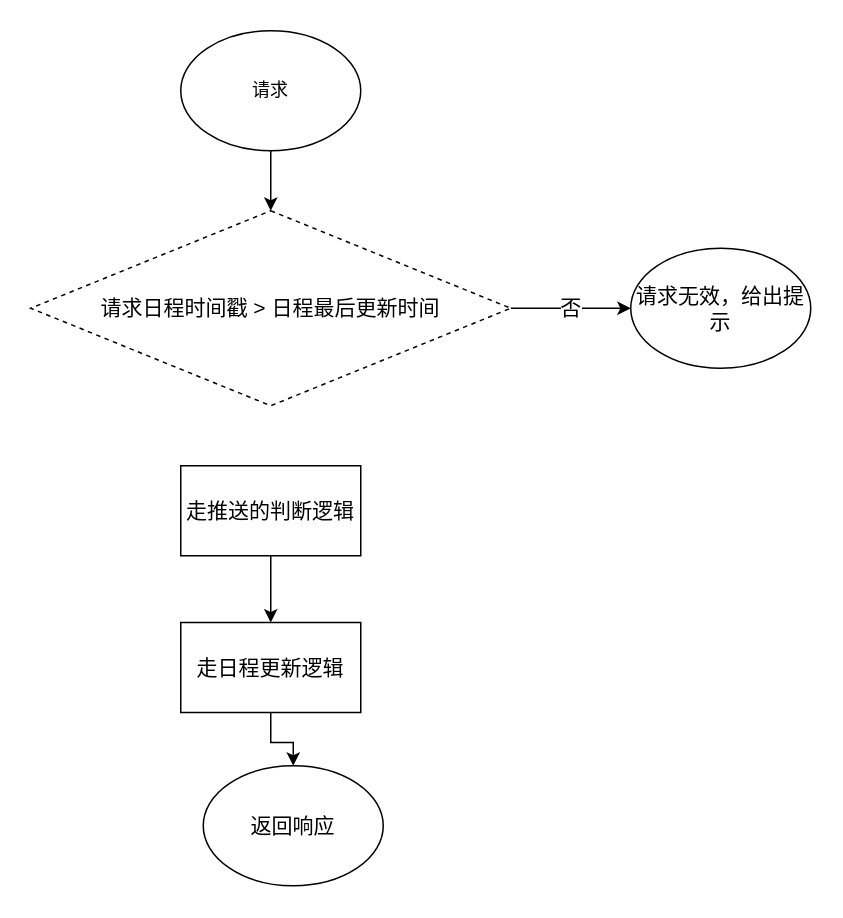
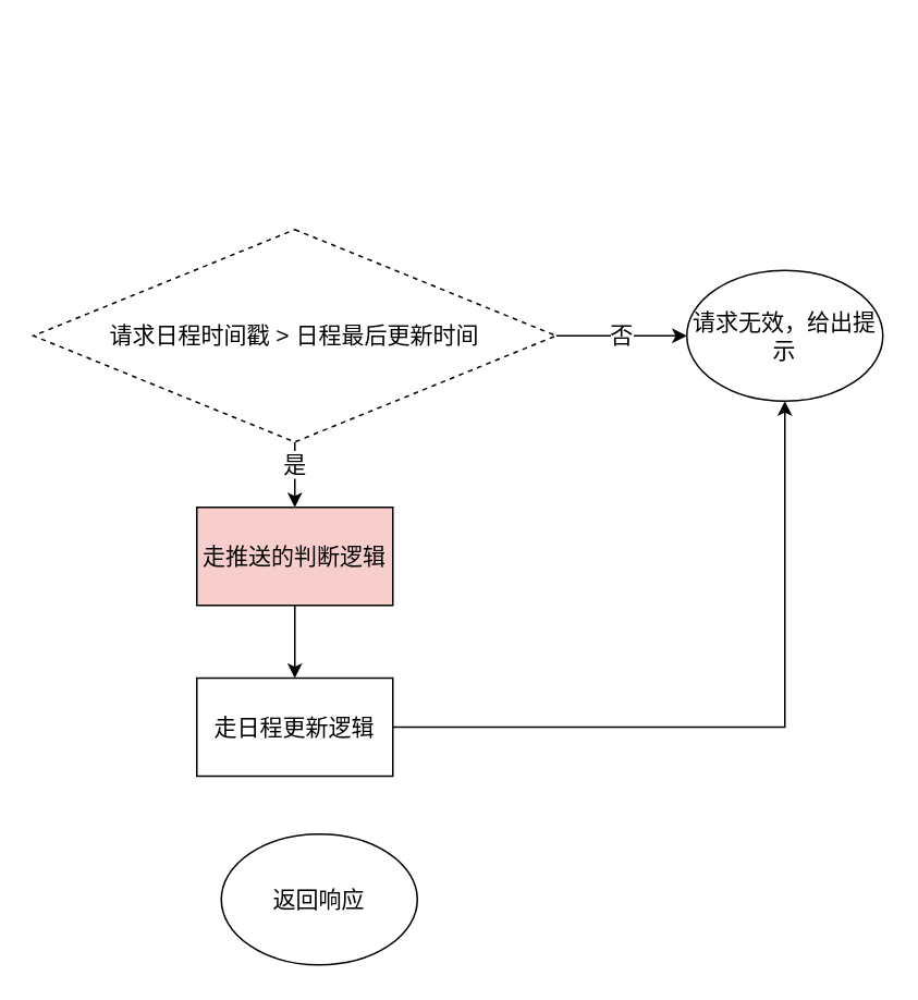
- <mxCell id="3" value="请求" style="ellipse;whiteSpace=wrap;html=1;" vertex="1" parent="1"><mxGeometry x="120" y="20" width="120" height="80" as="geometry" /></mxCell>
- <mxCell id="2" style="edgeStyle=orthogonalEdgeStyle;rounded=0;orthogonalLoop=1;jettySize=auto;html=1;fontSize=14;" edge="1" parent="1" source="3" target="7"><mxGeometry relative="1" as="geometry" /></mxCell>
+ <mxCell id="4" style="edgeStyle=orthogonalEdgeStyle;rounded=0;orthogonalLoop=1;jettySize=auto;html=1;entryX=0.5;entryY=0;entryDx=0;entryDy=0;fontSize=14;" edge="1" parent="1" source="7" target="10"><mxGeometry relative="1" as="geometry" /></mxCell>
+ <mxCell id="5" value="是" style="edgeLabel;html=1;align=center;verticalAlign=middle;resizable=0;points=[];fontSize=14;" vertex="1" connectable="0" parent="4"><mxGeometry x="-0.35" y="-1" relative="1" as="geometry"><mxPoint as="offset" /></mxGeometry></mxCell>
- <mxCell id="10" value="走推送的判断逻辑" style="rounded=0;whiteSpace=wrap;html=1;fontSize=14;" vertex="1" parent="1"><mxGeometry x="120" y="310" width="120" height="60" as="geometry" /></mxCell>
+ <mxCell id="10" value="走推送的判断逻辑" style="rounded=0;whiteSpace=wrap;html=1;fontSize=14;fillColor=#f8cecc;" vertex="1" parent="1"><mxGeometry x="120" y="310" width="120" height="60" as="geometry" /></mxCell>
- <mxCell id="11" style="edgeStyle=orthogonalEdgeStyle;rounded=0;orthogonalLoop=1;jettySize=auto;html=1;fontSize=14;" edge="1" parent="1" source="12" target="13"><mxGeometry relative="1" as="geometry" /></mxCell>
+ <mxCell id="11" style="edgeStyle=orthogonalEdgeStyle;rounded=0;orthogonalLoop=1;jettySize=auto;html=1;fontSize=14;" edge="1" parent="1" source="12" target="8"><mxGeometry relative="1" as="geometry" /></mxCell>
